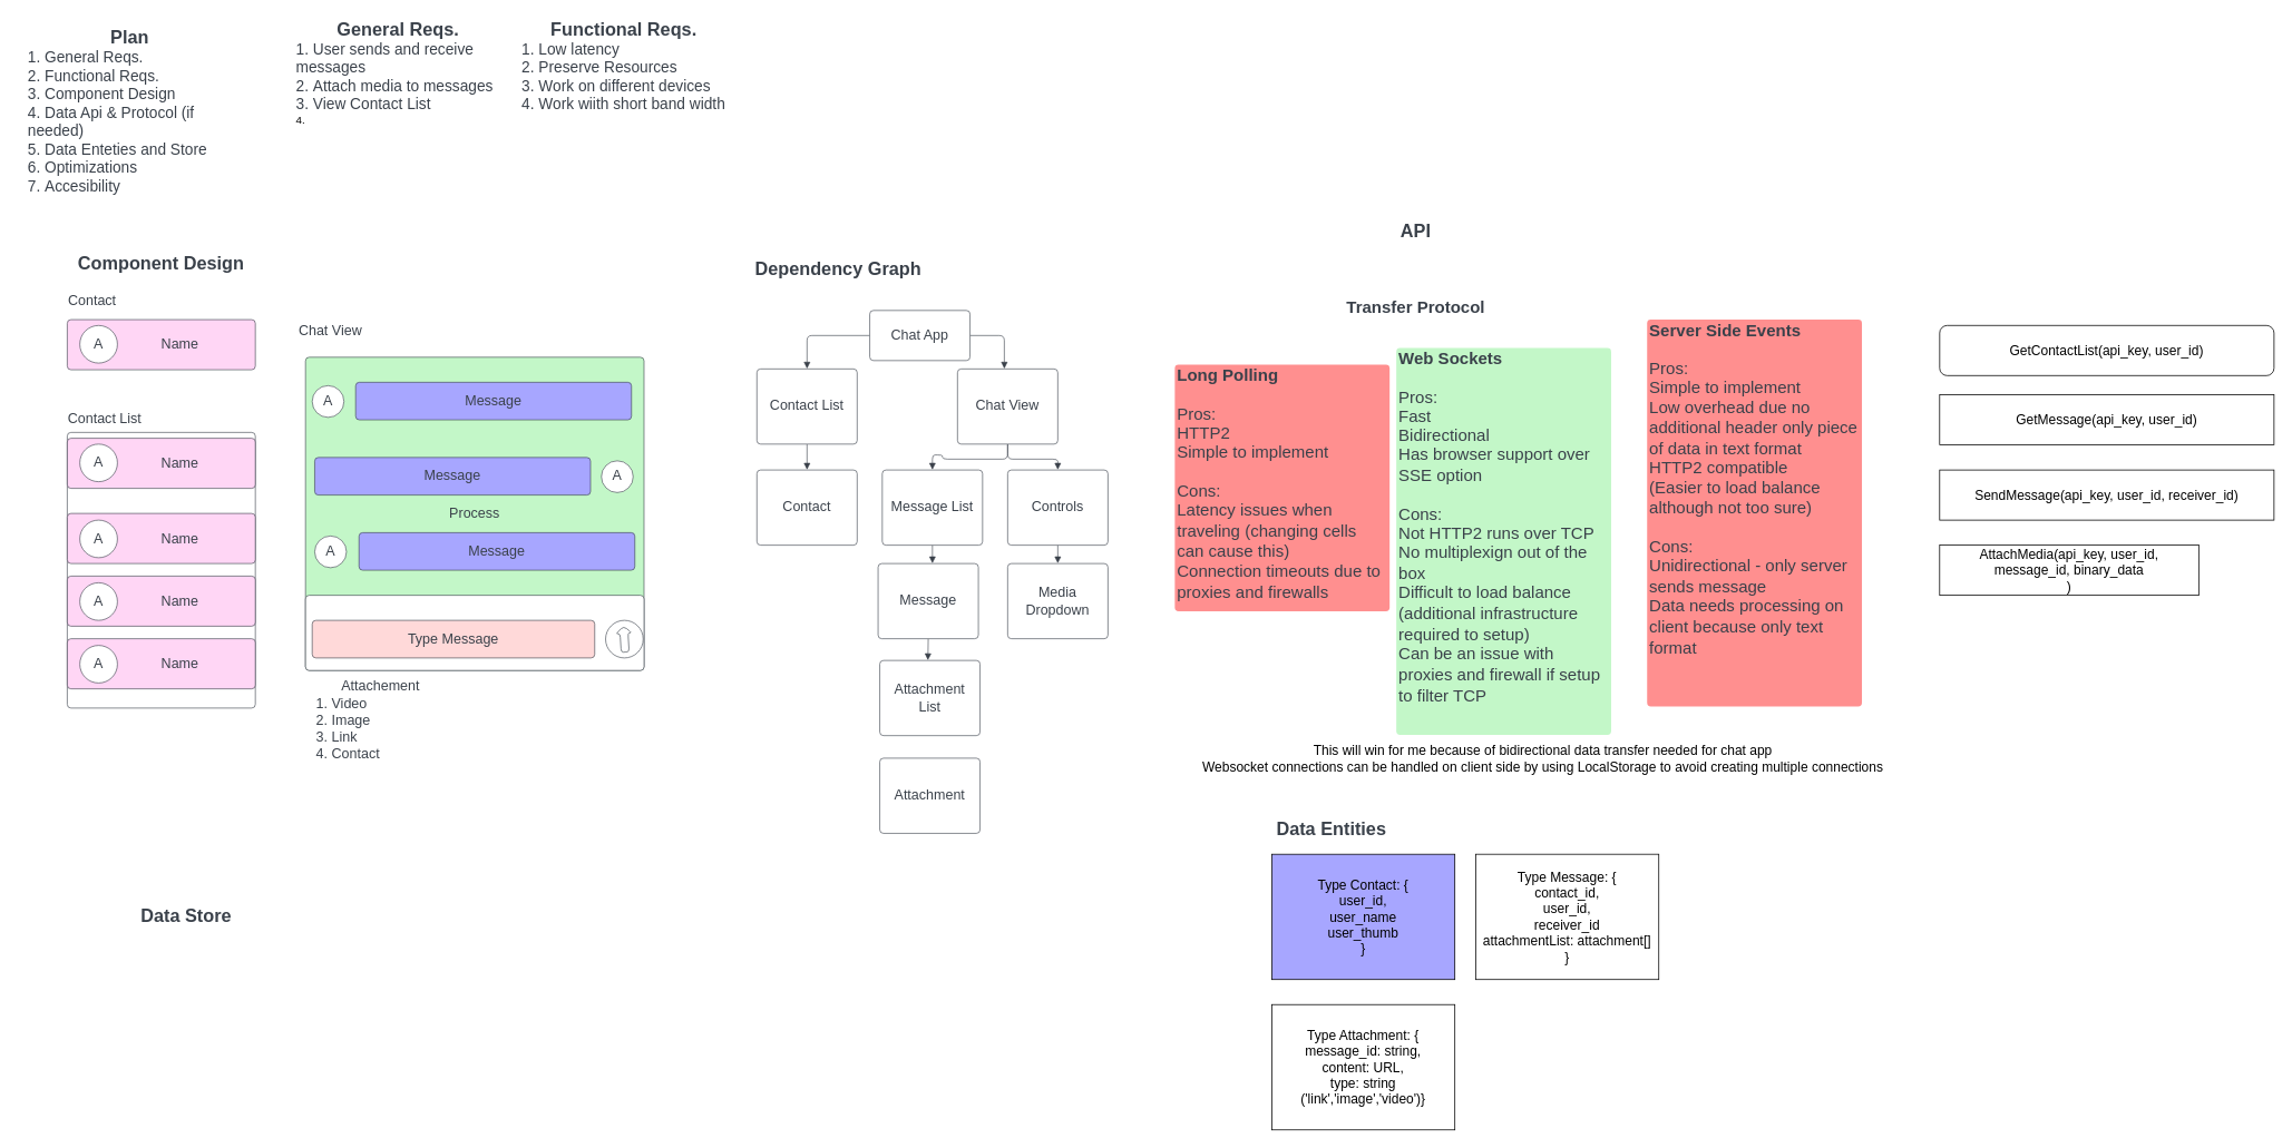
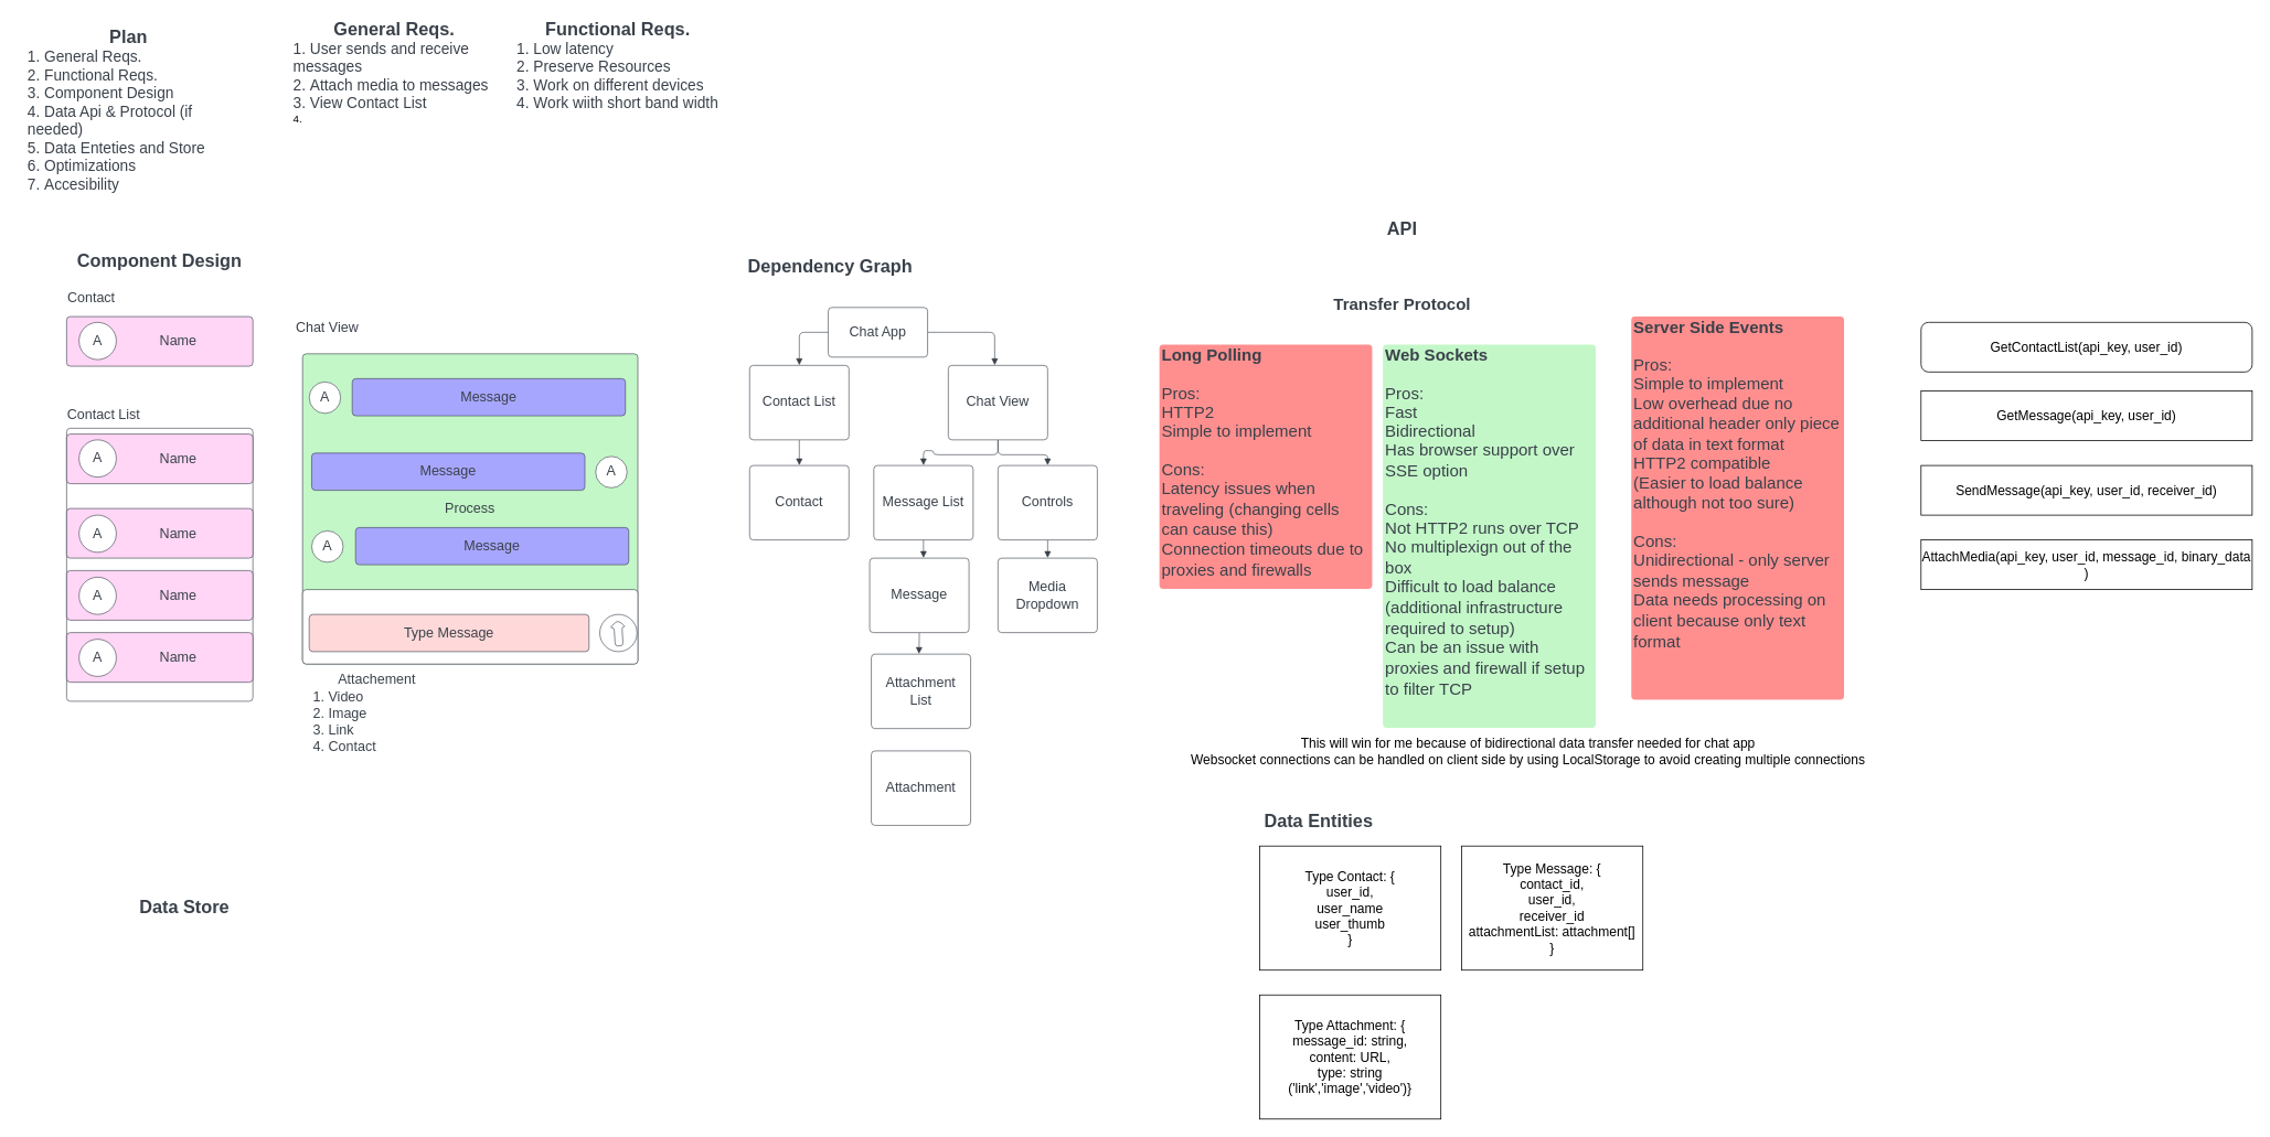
- <mxCell id="38" value="Chat App" style="html=1;overflow=block;blockSpacing=1;whiteSpace=wrap;fontSize=16.7;fontColor=#3a414a;spacing=9;strokeColor=#3a414a;strokeOpacity=100;rounded=1;absoluteArcSize=1;arcSize=9;strokeWidth=0.8;" vertex="1" parent="1"><mxGeometry x="1040" y="371" width="120" height="60" as="geometry" /></mxCell>
+ <mxCell id="38" value="Chat App" style="html=1;overflow=block;blockSpacing=1;whiteSpace=wrap;fontSize=16.7;fontColor=#3a414a;spacing=9;strokeColor=#3a414a;strokeOpacity=100;rounded=1;absoluteArcSize=1;arcSize=9;strokeWidth=0.8;" vertex="1" parent="1"><mxGeometry x="1000" y="371" width="120" height="60" as="geometry" /></mxCell>
- <mxCell id="58" value="&lt;div style=&quot;display: flex; justify-content: flex-start; text-align: left; align-items: baseline; font-size: 0; line-height: 1.25;margin-top: -2px;&quot;&gt;&lt;span&gt;&lt;span style=&quot;font-size:20px;color:#3a414a;font-weight: bold;&quot;&gt;Long Polling&#10;&lt;/span&gt;&lt;/span&gt;&lt;/div&gt;&lt;div style=&quot;display: flex; justify-content: flex-start; text-align: left; align-items: baseline; font-size: 0; line-height: 1.25;margin-top: -2px;&quot;&gt;&lt;span&gt;&lt;span style=&quot;font-size:20px;color:#3a414a;&quot;&gt;&lt;span style=&quot;font-size:20px;color:#3a414a;&quot;&gt;&#10;&lt;/span&gt;&lt;/span&gt;&lt;/span&gt;&lt;/div&gt;&lt;div style=&quot;display: flex; justify-content: flex-start; text-align: left; align-items: baseline; font-size: 0; line-height: 1.25;margin-top: -2px;&quot;&gt;&lt;span&gt;&lt;span style=&quot;font-size:20px;color:#3a414a;&quot;&gt;Pros: &#10;&lt;/span&gt;&lt;/span&gt;&lt;/div&gt;&lt;div style=&quot;display: flex; justify-content: flex-start; text-align: left; align-items: baseline; font-size: 0; line-height: 1.25;margin-top: -2px;&quot;&gt;&lt;span&gt;&lt;span style=&quot;font-size:20px;color:#3a414a;&quot;&gt;HTTP2&#10;&lt;/span&gt;&lt;/span&gt;&lt;/div&gt;&lt;div style=&quot;display: flex; justify-content: flex-start; text-align: left; align-items: baseline; font-size: 0; line-height: 1.25;margin-top: -2px;&quot;&gt;&lt;span&gt;&lt;span style=&quot;font-size:20px;color:#3a414a;&quot;&gt;Simple to implement&#10;&lt;/span&gt;&lt;/span&gt;&lt;/div&gt;&lt;div style=&quot;display: flex; justify-content: flex-start; text-align: left; align-items: baseline; font-size: 0; line-height: 1.25;margin-top: -2px;&quot;&gt;&lt;span&gt;&lt;span style=&quot;font-size:20px;color:#3a414a;&quot;&gt;&#10;&lt;/span&gt;&lt;/span&gt;&lt;/div&gt;&lt;div style=&quot;display: flex; justify-content: flex-start; text-align: left; align-items: baseline; font-size: 0; line-height: 1.25;margin-top: -2px;&quot;&gt;&lt;span&gt;&lt;span style=&quot;font-size:20px;color:#3a414a;&quot;&gt;Cons:&#10;&lt;/span&gt;&lt;/span&gt;&lt;/div&gt;&lt;div style=&quot;display: flex; justify-content: flex-start; text-align: left; align-items: baseline; font-size: 0; line-height: 1.25;margin-top: -2px;&quot;&gt;&lt;span&gt;&lt;span style=&quot;font-size:20px;color:#3a414a;&quot;&gt;Latency issues when traveling (changing cells can cause this)&#10;&lt;/span&gt;&lt;/span&gt;&lt;/div&gt;&lt;div style=&quot;display: flex; justify-content: flex-start; text-align: left; align-items: baseline; font-size: 0; line-height: 1.25;margin-top: -2px;&quot;&gt;&lt;span&gt;&lt;span style=&quot;font-size:20px;color:#3a414a;&quot;&gt;Connection timeouts due to proxies and firewalls&lt;/span&gt;&lt;span style=&quot;font-size:16px;color:#000000;&quot;&gt; &lt;/span&gt;&lt;/span&gt;&lt;/div&gt;" style="html=1;overflow=block;blockSpacing=1;whiteSpace=wrap;fontSize=13;spacing=3.8;verticalAlign=top;strokeOpacity=0;fillOpacity=100;rounded=1;absoluteArcSize=1;arcSize=9;fillColor=#ff8f8f;strokeWidth=0.8;" vertex="1" parent="1"><mxGeometry x="1405" y="436" width="257" height="295" as="geometry" /></mxCell>
+ <mxCell id="58" value="&lt;div style=&quot;display: flex; justify-content: flex-start; text-align: left; align-items: baseline; font-size: 0; line-height: 1.25;margin-top: -2px;&quot;&gt;&lt;span&gt;&lt;span style=&quot;font-size:20px;color:#3a414a;font-weight: bold;&quot;&gt;Long Polling&#10;&lt;/span&gt;&lt;/span&gt;&lt;/div&gt;&lt;div style=&quot;display: flex; justify-content: flex-start; text-align: left; align-items: baseline; font-size: 0; line-height: 1.25;margin-top: -2px;&quot;&gt;&lt;span&gt;&lt;span style=&quot;font-size:20px;color:#3a414a;&quot;&gt;&lt;span style=&quot;font-size:20px;color:#3a414a;&quot;&gt;&#10;&lt;/span&gt;&lt;/span&gt;&lt;/span&gt;&lt;/div&gt;&lt;div style=&quot;display: flex; justify-content: flex-start; text-align: left; align-items: baseline; font-size: 0; line-height: 1.25;margin-top: -2px;&quot;&gt;&lt;span&gt;&lt;span style=&quot;font-size:20px;color:#3a414a;&quot;&gt;Pros: &#10;&lt;/span&gt;&lt;/span&gt;&lt;/div&gt;&lt;div style=&quot;display: flex; justify-content: flex-start; text-align: left; align-items: baseline; font-size: 0; line-height: 1.25;margin-top: -2px;&quot;&gt;&lt;span&gt;&lt;span style=&quot;font-size:20px;color:#3a414a;&quot;&gt;HTTP2&#10;&lt;/span&gt;&lt;/span&gt;&lt;/div&gt;&lt;div style=&quot;display: flex; justify-content: flex-start; text-align: left; align-items: baseline; font-size: 0; line-height: 1.25;margin-top: -2px;&quot;&gt;&lt;span&gt;&lt;span style=&quot;font-size:20px;color:#3a414a;&quot;&gt;Simple to implement&#10;&lt;/span&gt;&lt;/span&gt;&lt;/div&gt;&lt;div style=&quot;display: flex; justify-content: flex-start; text-align: left; align-items: baseline; font-size: 0; line-height: 1.25;margin-top: -2px;&quot;&gt;&lt;span&gt;&lt;span style=&quot;font-size:20px;color:#3a414a;&quot;&gt;&#10;&lt;/span&gt;&lt;/span&gt;&lt;/div&gt;&lt;div style=&quot;display: flex; justify-content: flex-start; text-align: left; align-items: baseline; font-size: 0; line-height: 1.25;margin-top: -2px;&quot;&gt;&lt;span&gt;&lt;span style=&quot;font-size:20px;color:#3a414a;&quot;&gt;Cons:&#10;&lt;/span&gt;&lt;/span&gt;&lt;/div&gt;&lt;div style=&quot;display: flex; justify-content: flex-start; text-align: left; align-items: baseline; font-size: 0; line-height: 1.25;margin-top: -2px;&quot;&gt;&lt;span&gt;&lt;span style=&quot;font-size:20px;color:#3a414a;&quot;&gt;Latency issues when traveling (changing cells can cause this)&#10;&lt;/span&gt;&lt;/span&gt;&lt;/div&gt;&lt;div style=&quot;display: flex; justify-content: flex-start; text-align: left; align-items: baseline; font-size: 0; line-height: 1.25;margin-top: -2px;&quot;&gt;&lt;span&gt;&lt;span style=&quot;font-size:20px;color:#3a414a;&quot;&gt;Connection timeouts due to proxies and firewalls&lt;/span&gt;&lt;span style=&quot;font-size:16px;color:#000000;&quot;&gt; &lt;/span&gt;&lt;/span&gt;&lt;/div&gt;" style="html=1;overflow=block;blockSpacing=1;whiteSpace=wrap;fontSize=13;spacing=3.8;verticalAlign=top;strokeOpacity=0;fillOpacity=100;rounded=1;absoluteArcSize=1;arcSize=9;fillColor=#ff8f8f;strokeWidth=0.8;" vertex="1" parent="1"><mxGeometry x="1400" y="416" width="257" height="295" as="geometry" /></mxCell>
- <mxCell id="65" value="AttachMedia(api_key, user_id, message_id, binary_data&lt;br&gt;)" style="rounded=0;whiteSpace=wrap;html=1;fontSize=16;" vertex="1" parent="1"><mxGeometry x="2320" y="652" width="310" height="60" as="geometry" /></mxCell>
+ <mxCell id="65" value="AttachMedia(api_key, user_id, message_id, binary_data&lt;br&gt;)" style="rounded=0;whiteSpace=wrap;html=1;fontSize=16;" vertex="1" parent="1"><mxGeometry x="2320" y="652" width="400" height="60" as="geometry" /></mxCell>
- <mxCell id="67" value="Type Contact: {&lt;br&gt;user_id,&lt;br&gt;user_name&lt;br&gt;user_thumb&lt;br&gt;}" style="rounded=0;whiteSpace=wrap;html=1;fontSize=16;fillColor=#a7a6ff;" vertex="1" parent="1"><mxGeometry x="1521" y="1022" width="219" height="150" as="geometry" /></mxCell>
+ <mxCell id="67" value="Type Contact: {&lt;br&gt;user_id,&lt;br&gt;user_name&lt;br&gt;user_thumb&lt;br&gt;}" style="rounded=0;whiteSpace=wrap;html=1;fontSize=16;" vertex="1" parent="1"><mxGeometry x="1521" y="1022" width="219" height="150" as="geometry" /></mxCell>
